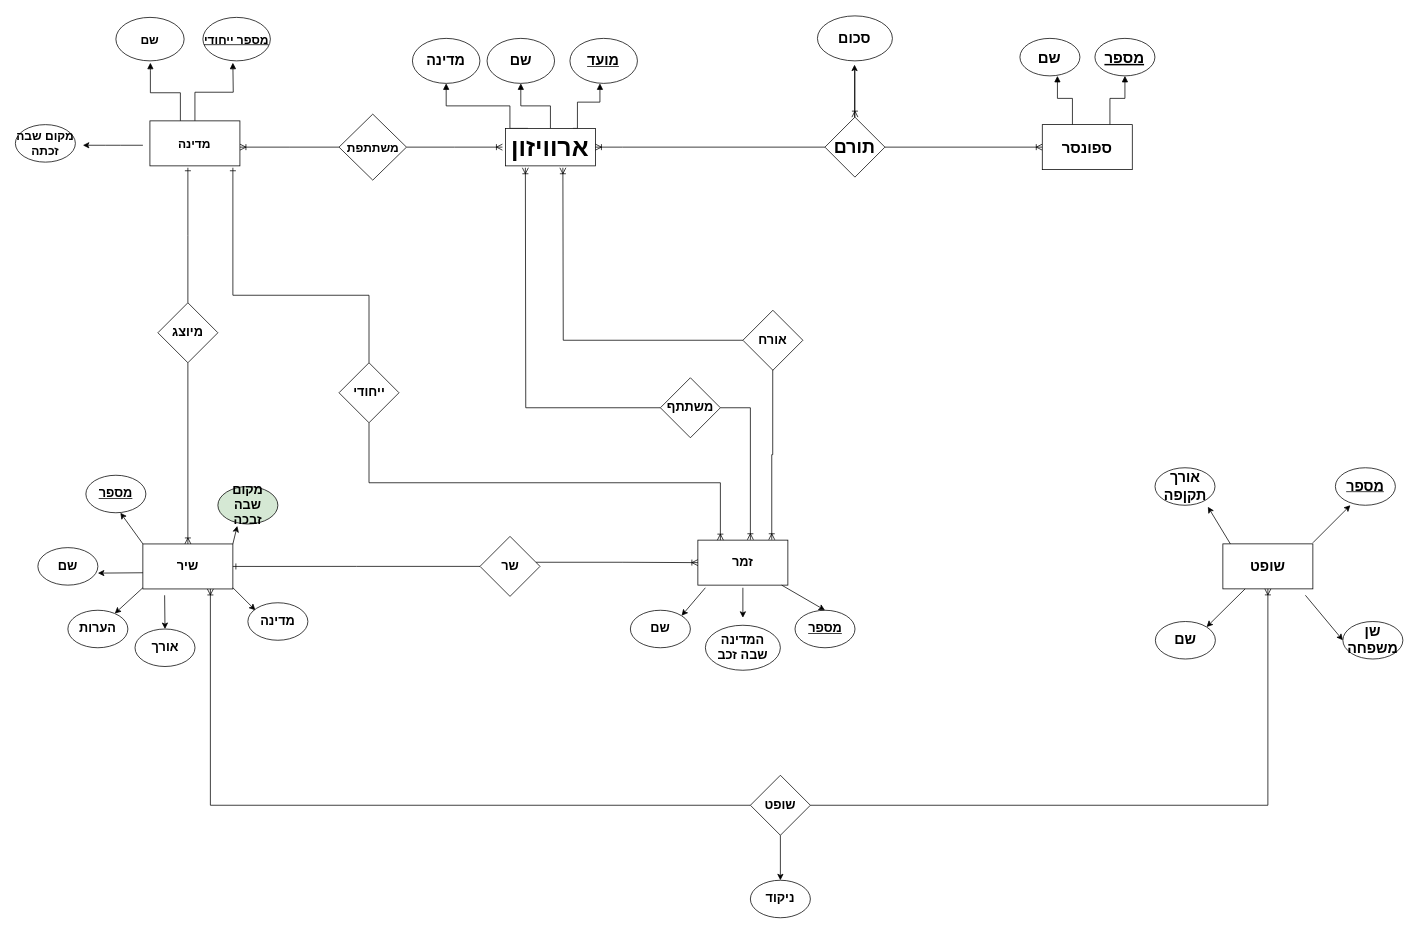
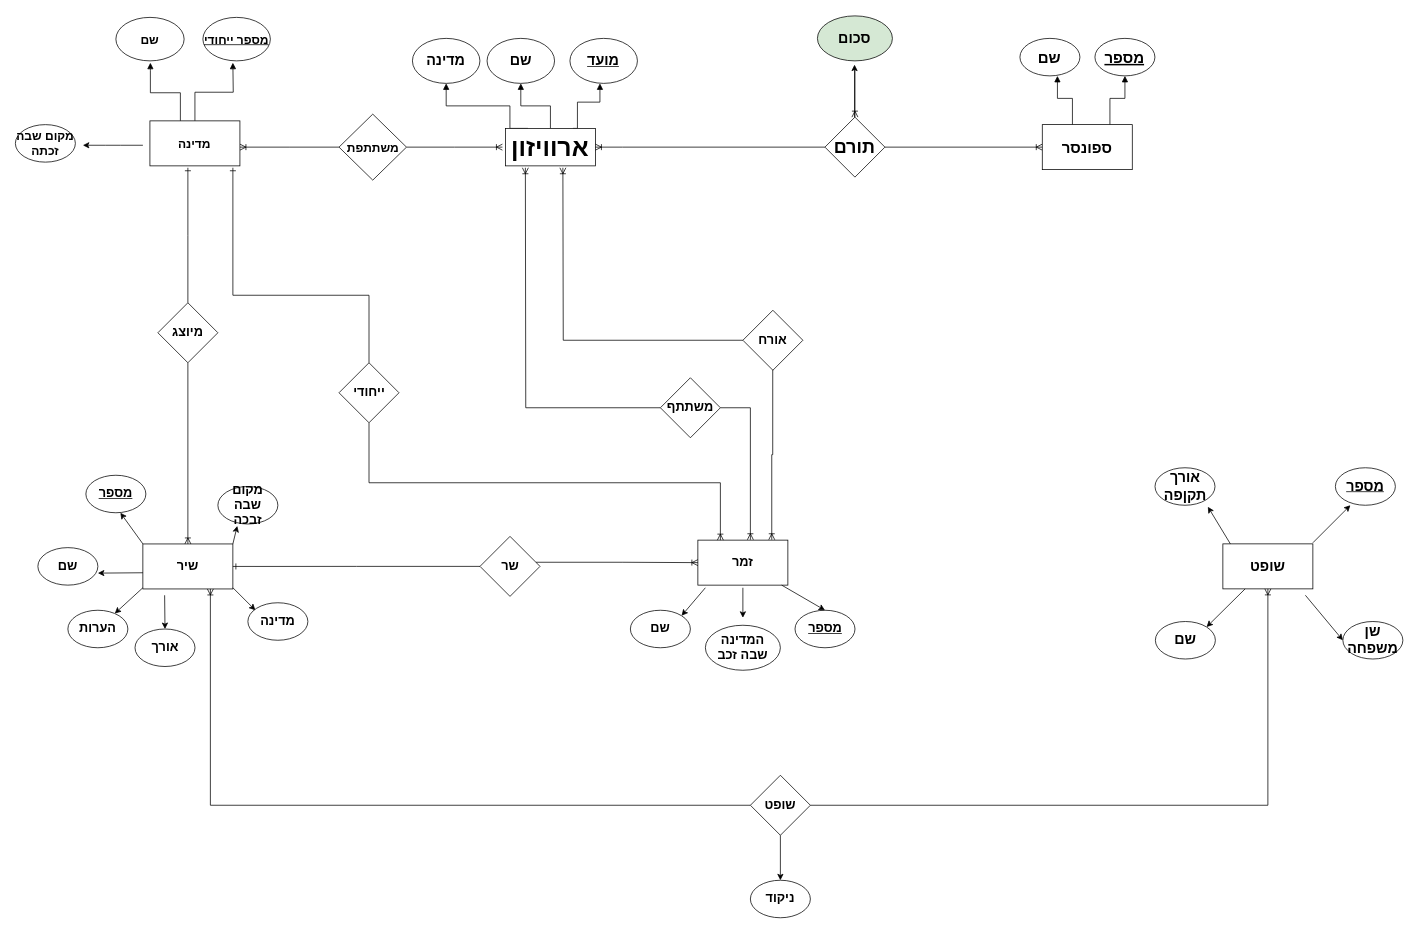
- <mxCell id="17" value="&lt;b&gt;סכום&lt;/b&gt;" style="ellipse;whiteSpace=wrap;html=1;fontSize=19;" vertex="1" parent="1"><mxGeometry x="1089.4" y="20.5" width="100" height="60" as="geometry" /></mxCell>
+ <mxCell id="17" value="&lt;b&gt;סכום&lt;/b&gt;" style="ellipse;whiteSpace=wrap;html=1;fontSize=19;fillColor=#d5e8d4;" vertex="1" parent="1"><mxGeometry x="1089.4" y="20.5" width="100" height="60" as="geometry" /></mxCell>
- <mxCell id="39" value="מקום שבה זבכה" style="ellipse;whiteSpace=wrap;html=1;fontStyle=1;fontSize=17;fillColor=#d5e8d4;" vertex="1" parent="1"><mxGeometry x="290" y="648" width="80" height="50" as="geometry" /></mxCell>
+ <mxCell id="39" value="מקום שבה זבכה" style="ellipse;whiteSpace=wrap;html=1;fontStyle=1;fontSize=17;" vertex="1" parent="1"><mxGeometry x="290" y="648" width="80" height="50" as="geometry" /></mxCell>
